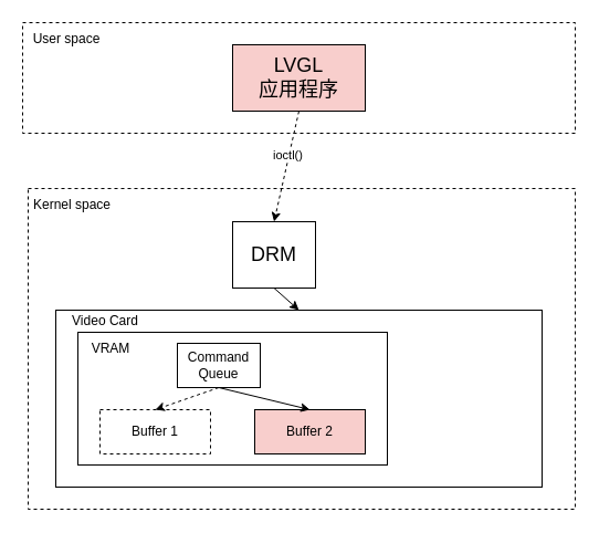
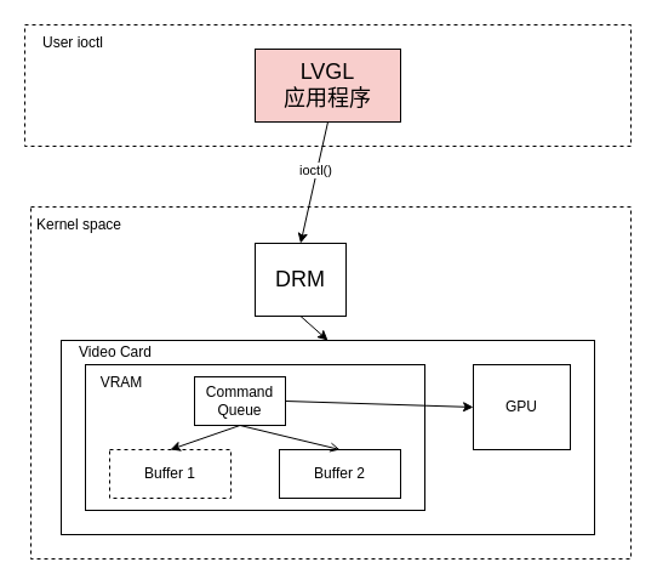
- <mxCell id="20" value="User space" style="text;html=1;strokeColor=none;fillColor=none;align=center;verticalAlign=middle;whiteSpace=wrap;rounded=0;" vertex="1" parent="1"><mxGeometry x="20" y="20" width="80" height="30" as="geometry" /></mxCell>
+ <mxCell id="20" value="User ioctl" style="text;html=1;strokeColor=none;fillColor=none;align=center;verticalAlign=middle;whiteSpace=wrap;rounded=0;" vertex="1" parent="1"><mxGeometry x="20" y="20" width="80" height="30" as="geometry" /></mxCell>
- <mxCell id="6" value="" style="endArrow=classic;html=1;rounded=0;exitX=0.5;exitY=1;exitDx=0;exitDy=0;entryX=0.5;entryY=0;entryDx=0;entryDy=0;dashed=1;" edge="1" parent="1" source="4" target="5"><mxGeometry width="50" height="50" relative="1" as="geometry"><mxPoint x="250" y="150" as="sourcePoint" /><mxPoint x="300" y="100" as="targetPoint" /></mxGeometry></mxCell>
+ <mxCell id="6" value="" style="endArrow=classic;html=1;rounded=0;exitX=0.5;exitY=1;exitDx=0;exitDy=0;entryX=0.5;entryY=0;entryDx=0;entryDy=0;" edge="1" parent="1" source="4" target="5"><mxGeometry width="50" height="50" relative="1" as="geometry"><mxPoint x="250" y="150" as="sourcePoint" /><mxPoint x="300" y="100" as="targetPoint" /></mxGeometry></mxCell>
+ <mxCell id="16" value="" style="endArrow=classic;html=1;rounded=0;entryX=0;entryY=0.5;entryDx=0;entryDy=0;exitX=1;exitY=0.5;exitDx=0;exitDy=0;" edge="1" parent="1" source="10" target="13"><mxGeometry width="50" height="50" relative="1" as="geometry"><mxPoint x="270" y="330" as="sourcePoint" /><mxPoint x="320" y="280" as="targetPoint" /></mxGeometry></mxCell>
+ <mxCell id="13" value="GPU" style="rounded=0;whiteSpace=wrap;html=1;" vertex="1" parent="1"><mxGeometry x="390" y="300" width="80" height="70" as="geometry" /></mxCell>
- <mxCell id="14" value="" style="endArrow=classic;html=1;rounded=0;exitX=0.5;exitY=1;exitDx=0;exitDy=0;entryX=0.5;entryY=0;entryDx=0;entryDy=0;dashed=1;" edge="1" parent="1" source="10" target="11"><mxGeometry width="50" height="50" relative="1" as="geometry"><mxPoint x="170" y="400" as="sourcePoint" /><mxPoint x="220" y="350" as="targetPoint" /></mxGeometry></mxCell>
+ <mxCell id="14" value="" style="endArrow=classic;html=1;rounded=0;exitX=0.5;exitY=1;exitDx=0;exitDy=0;entryX=0.5;entryY=0;entryDx=0;entryDy=0;" edge="1" parent="1" source="10" target="11"><mxGeometry width="50" height="50" relative="1" as="geometry"><mxPoint x="170" y="400" as="sourcePoint" /><mxPoint x="220" y="350" as="targetPoint" /></mxGeometry></mxCell>
- <mxCell id="15" value="" style="endArrow=classic;html=1;rounded=0;entryX=0.5;entryY=0;entryDx=0;entryDy=0;exitX=0.5;exitY=1;exitDx=0;exitDy=0;" edge="1" parent="1" source="10" target="12"><mxGeometry width="50" height="50" relative="1" as="geometry"><mxPoint x="170" y="330" as="sourcePoint" /><mxPoint x="220" y="280" as="targetPoint" /></mxGeometry></mxCell>
+ <mxCell id="15" value="" style="endArrow=open;html=1;rounded=0;entryX=0.5;entryY=0;entryDx=0;entryDy=0;exitX=0.5;exitY=1;exitDx=0;exitDy=0;" edge="1" parent="1" source="10" target="12"><mxGeometry width="50" height="50" relative="1" as="geometry"><mxPoint x="170" y="330" as="sourcePoint" /><mxPoint x="220" y="280" as="targetPoint" /></mxGeometry></mxCell>
- <mxCell id="12" value="Buffer 2" style="rounded=0;whiteSpace=wrap;html=1;fillColor=#f8cecc;" vertex="1" parent="1"><mxGeometry x="230" y="370" width="100" height="40" as="geometry" /></mxCell>
+ <mxCell id="12" value="Buffer 2" style="rounded=0;whiteSpace=wrap;html=1;" vertex="1" parent="1"><mxGeometry x="230" y="370" width="100" height="40" as="geometry" /></mxCell>
